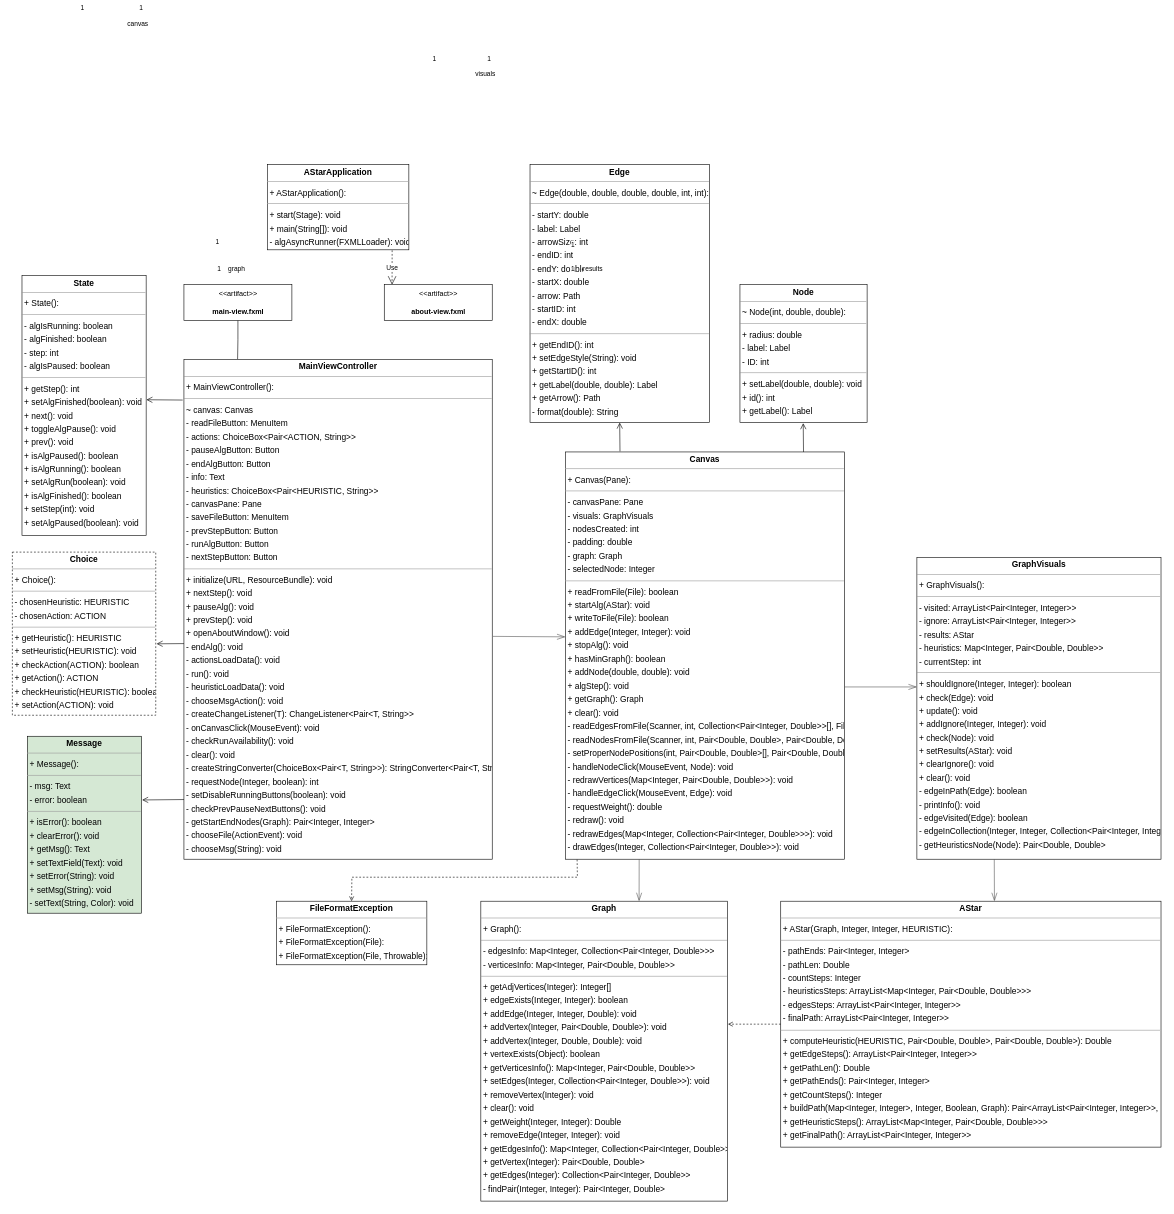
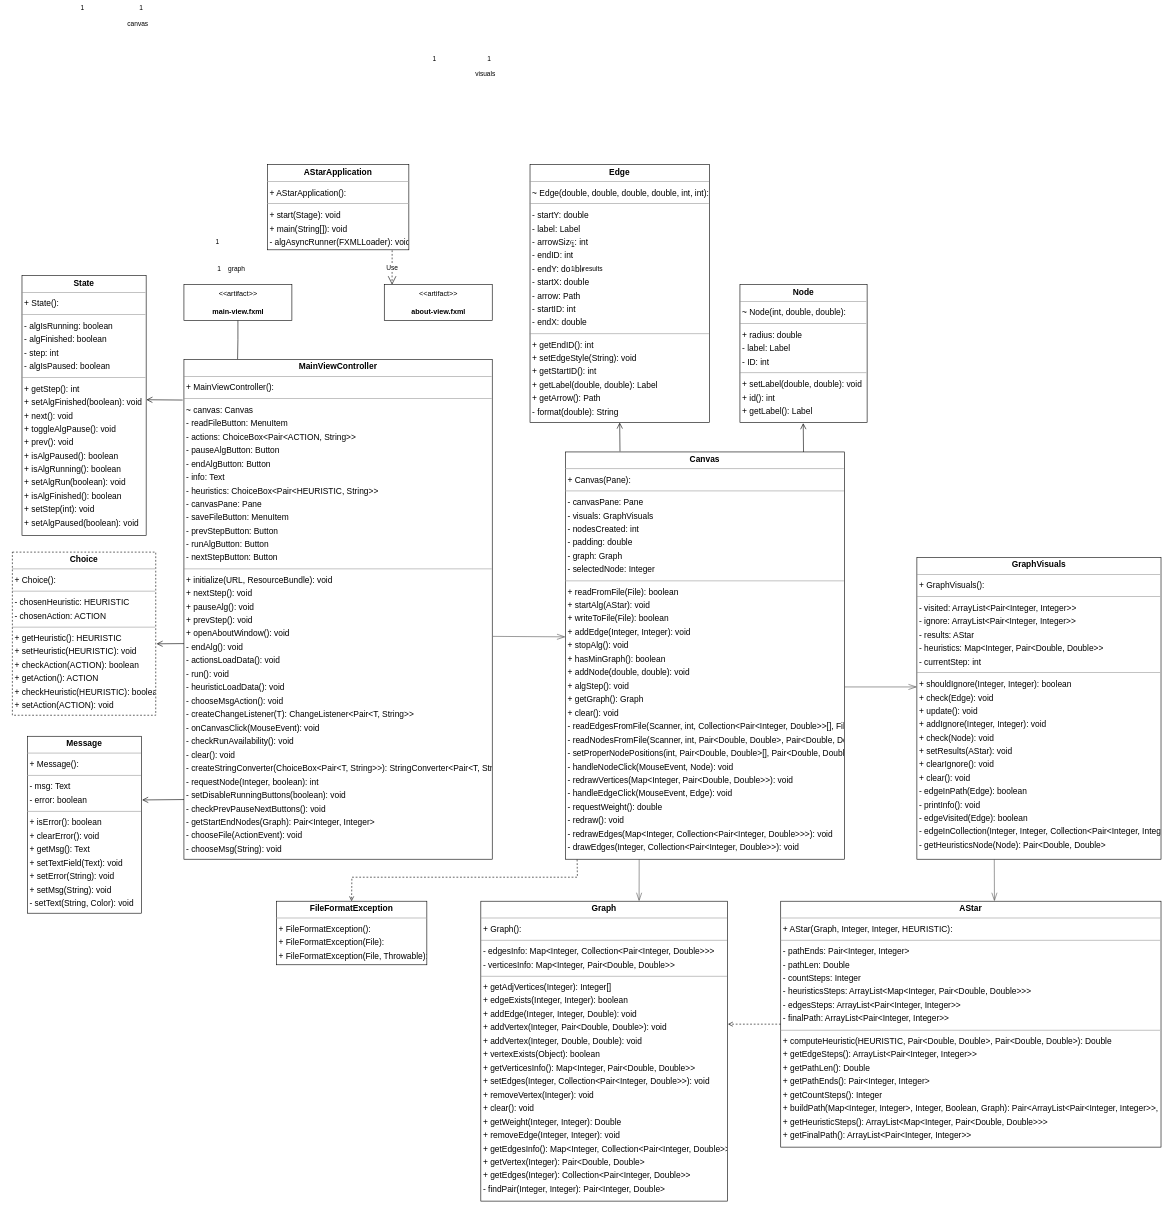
- <mxCell id="11" value="&lt;p style=&quot;margin:0px;margin-top:4px;text-align:center;&quot;&gt;&lt;b&gt;Message&lt;/b&gt;&lt;/p&gt;&lt;hr size=&quot;1&quot;/&gt;&lt;p style=&quot;margin:0 0 0 4px;line-height:1.6;&quot;&gt;+ Message(): &lt;/p&gt;&lt;hr size=&quot;1&quot;/&gt;&lt;p style=&quot;margin:0 0 0 4px;line-height:1.6;&quot;&gt;- msg: Text&lt;br/&gt;- error: boolean&lt;/p&gt;&lt;hr size=&quot;1&quot;/&gt;&lt;p style=&quot;margin:0 0 0 4px;line-height:1.6;&quot;&gt;+ isError(): boolean&lt;br/&gt;+ clearError(): void&lt;br/&gt;+ getMsg(): Text&lt;br/&gt;+ setTextField(Text): void&lt;br/&gt;+ setError(String): void&lt;br/&gt;+ setMsg(String): void&lt;br/&gt;- setText(String, Color): void&lt;/p&gt;" style="verticalAlign=top;align=left;overflow=fill;fontSize=14;fontFamily=Helvetica;html=1;rounded=0;shadow=0;comic=0;labelBackgroundColor=none;strokeWidth=1;fillColor=#d5e8d4;" parent="1" vertex="1"><mxGeometry x="45" y="973" width="190" height="295" as="geometry" /></mxCell>
+ <mxCell id="11" value="&lt;p style=&quot;margin:0px;margin-top:4px;text-align:center;&quot;&gt;&lt;b&gt;Message&lt;/b&gt;&lt;/p&gt;&lt;hr size=&quot;1&quot;/&gt;&lt;p style=&quot;margin:0 0 0 4px;line-height:1.6;&quot;&gt;+ Message(): &lt;/p&gt;&lt;hr size=&quot;1&quot;/&gt;&lt;p style=&quot;margin:0 0 0 4px;line-height:1.6;&quot;&gt;- msg: Text&lt;br/&gt;- error: boolean&lt;/p&gt;&lt;hr size=&quot;1&quot;/&gt;&lt;p style=&quot;margin:0 0 0 4px;line-height:1.6;&quot;&gt;+ isError(): boolean&lt;br/&gt;+ clearError(): void&lt;br/&gt;+ getMsg(): Text&lt;br/&gt;+ setTextField(Text): void&lt;br/&gt;+ setError(String): void&lt;br/&gt;+ setMsg(String): void&lt;br/&gt;- setText(String, Color): void&lt;/p&gt;" style="verticalAlign=top;align=left;overflow=fill;fontSize=14;fontFamily=Helvetica;html=1;rounded=0;shadow=0;comic=0;labelBackgroundColor=none;strokeWidth=1;" parent="1" vertex="1"><mxGeometry x="45" y="973" width="190" height="295" as="geometry" /></mxCell>
